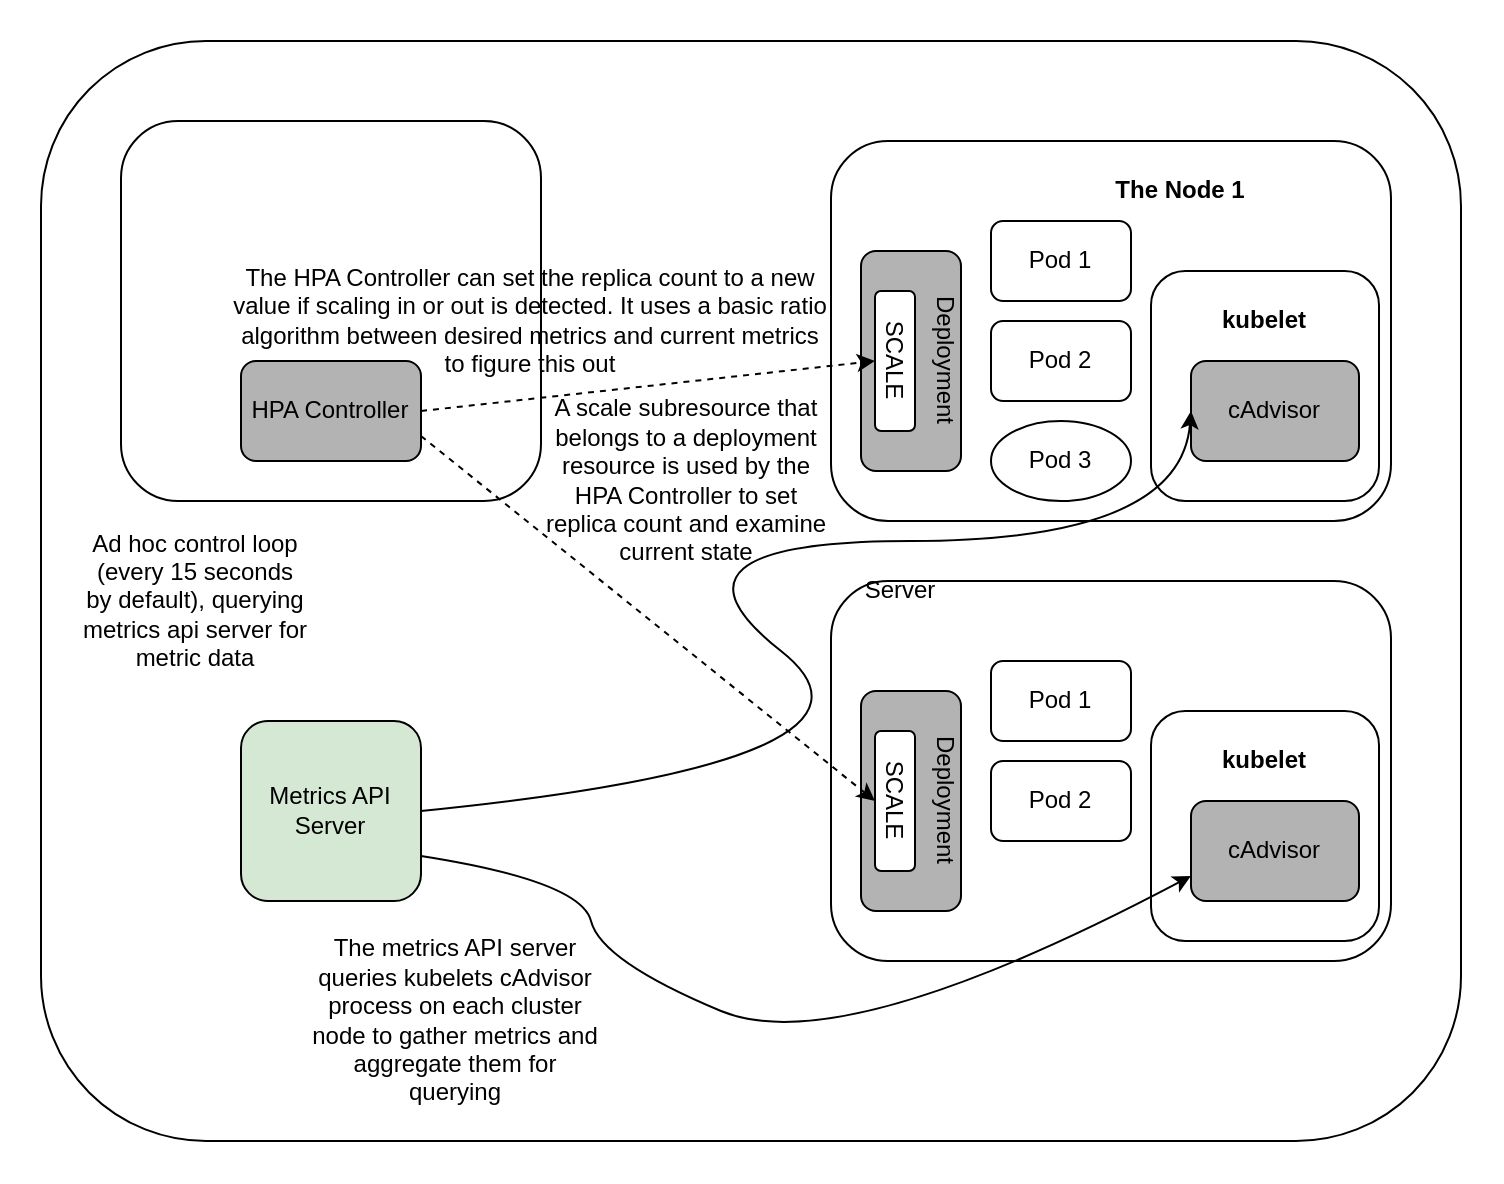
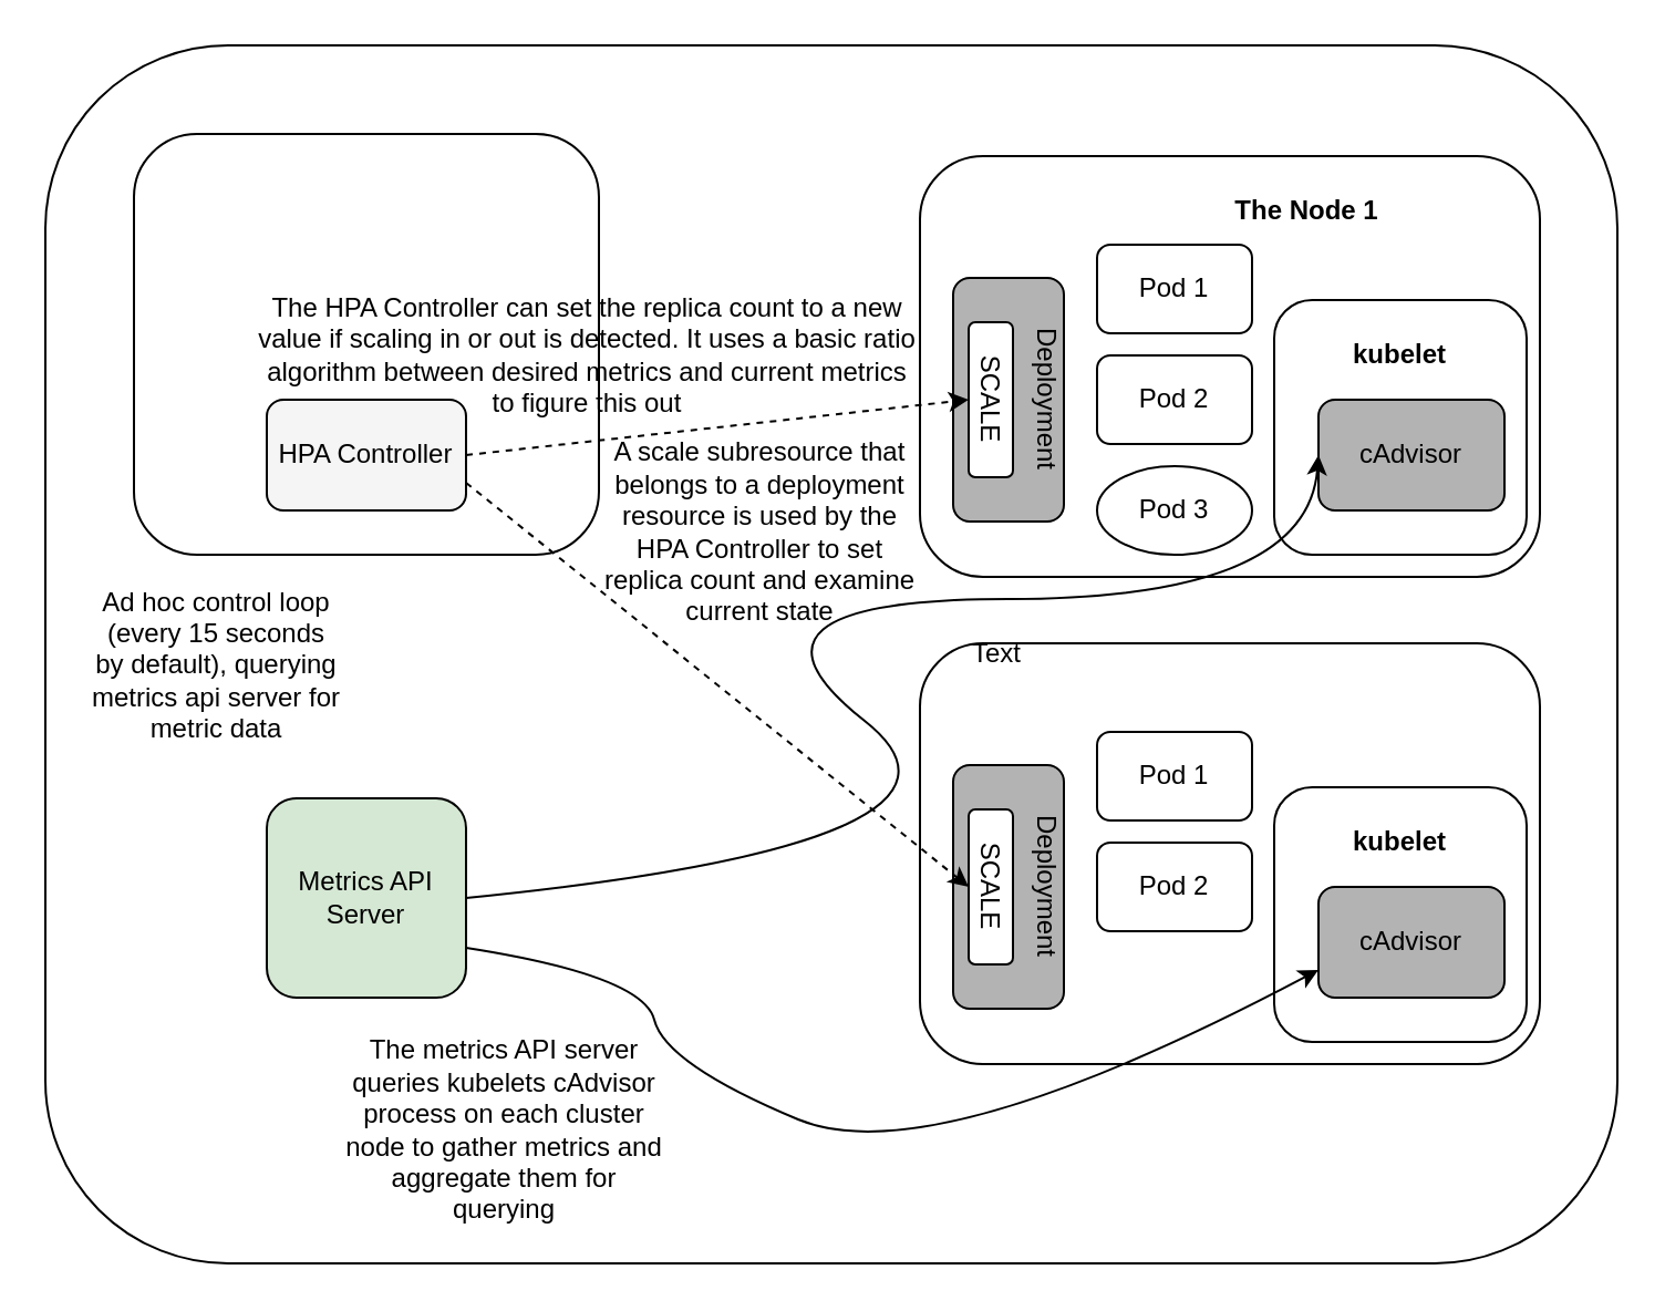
- <mxCell id="3" value="HPA Controller" style="rounded=1;whiteSpace=wrap;html=1;fillColor=#B3B3B3;" vertex="1" parent="1"><mxGeometry x="120" y="180" width="90" height="50" as="geometry" /></mxCell>
+ <mxCell id="3" value="HPA Controller" style="rounded=1;whiteSpace=wrap;html=1;fillColor=#f5f5f5;" vertex="1" parent="1"><mxGeometry x="120" y="180" width="90" height="50" as="geometry" /></mxCell>
- <mxCell id="34" value="Server" style="text;html=1;strokeColor=none;fillColor=none;align=center;verticalAlign=middle;whiteSpace=wrap;rounded=0;" vertex="1" parent="1"><mxGeometry x="420" y="280" width="60" height="30" as="geometry" /></mxCell>
+ <mxCell id="34" value="Text" style="text;html=1;strokeColor=none;fillColor=none;align=center;verticalAlign=middle;whiteSpace=wrap;rounded=0;" vertex="1" parent="1"><mxGeometry x="420" y="280" width="60" height="30" as="geometry" /></mxCell>
